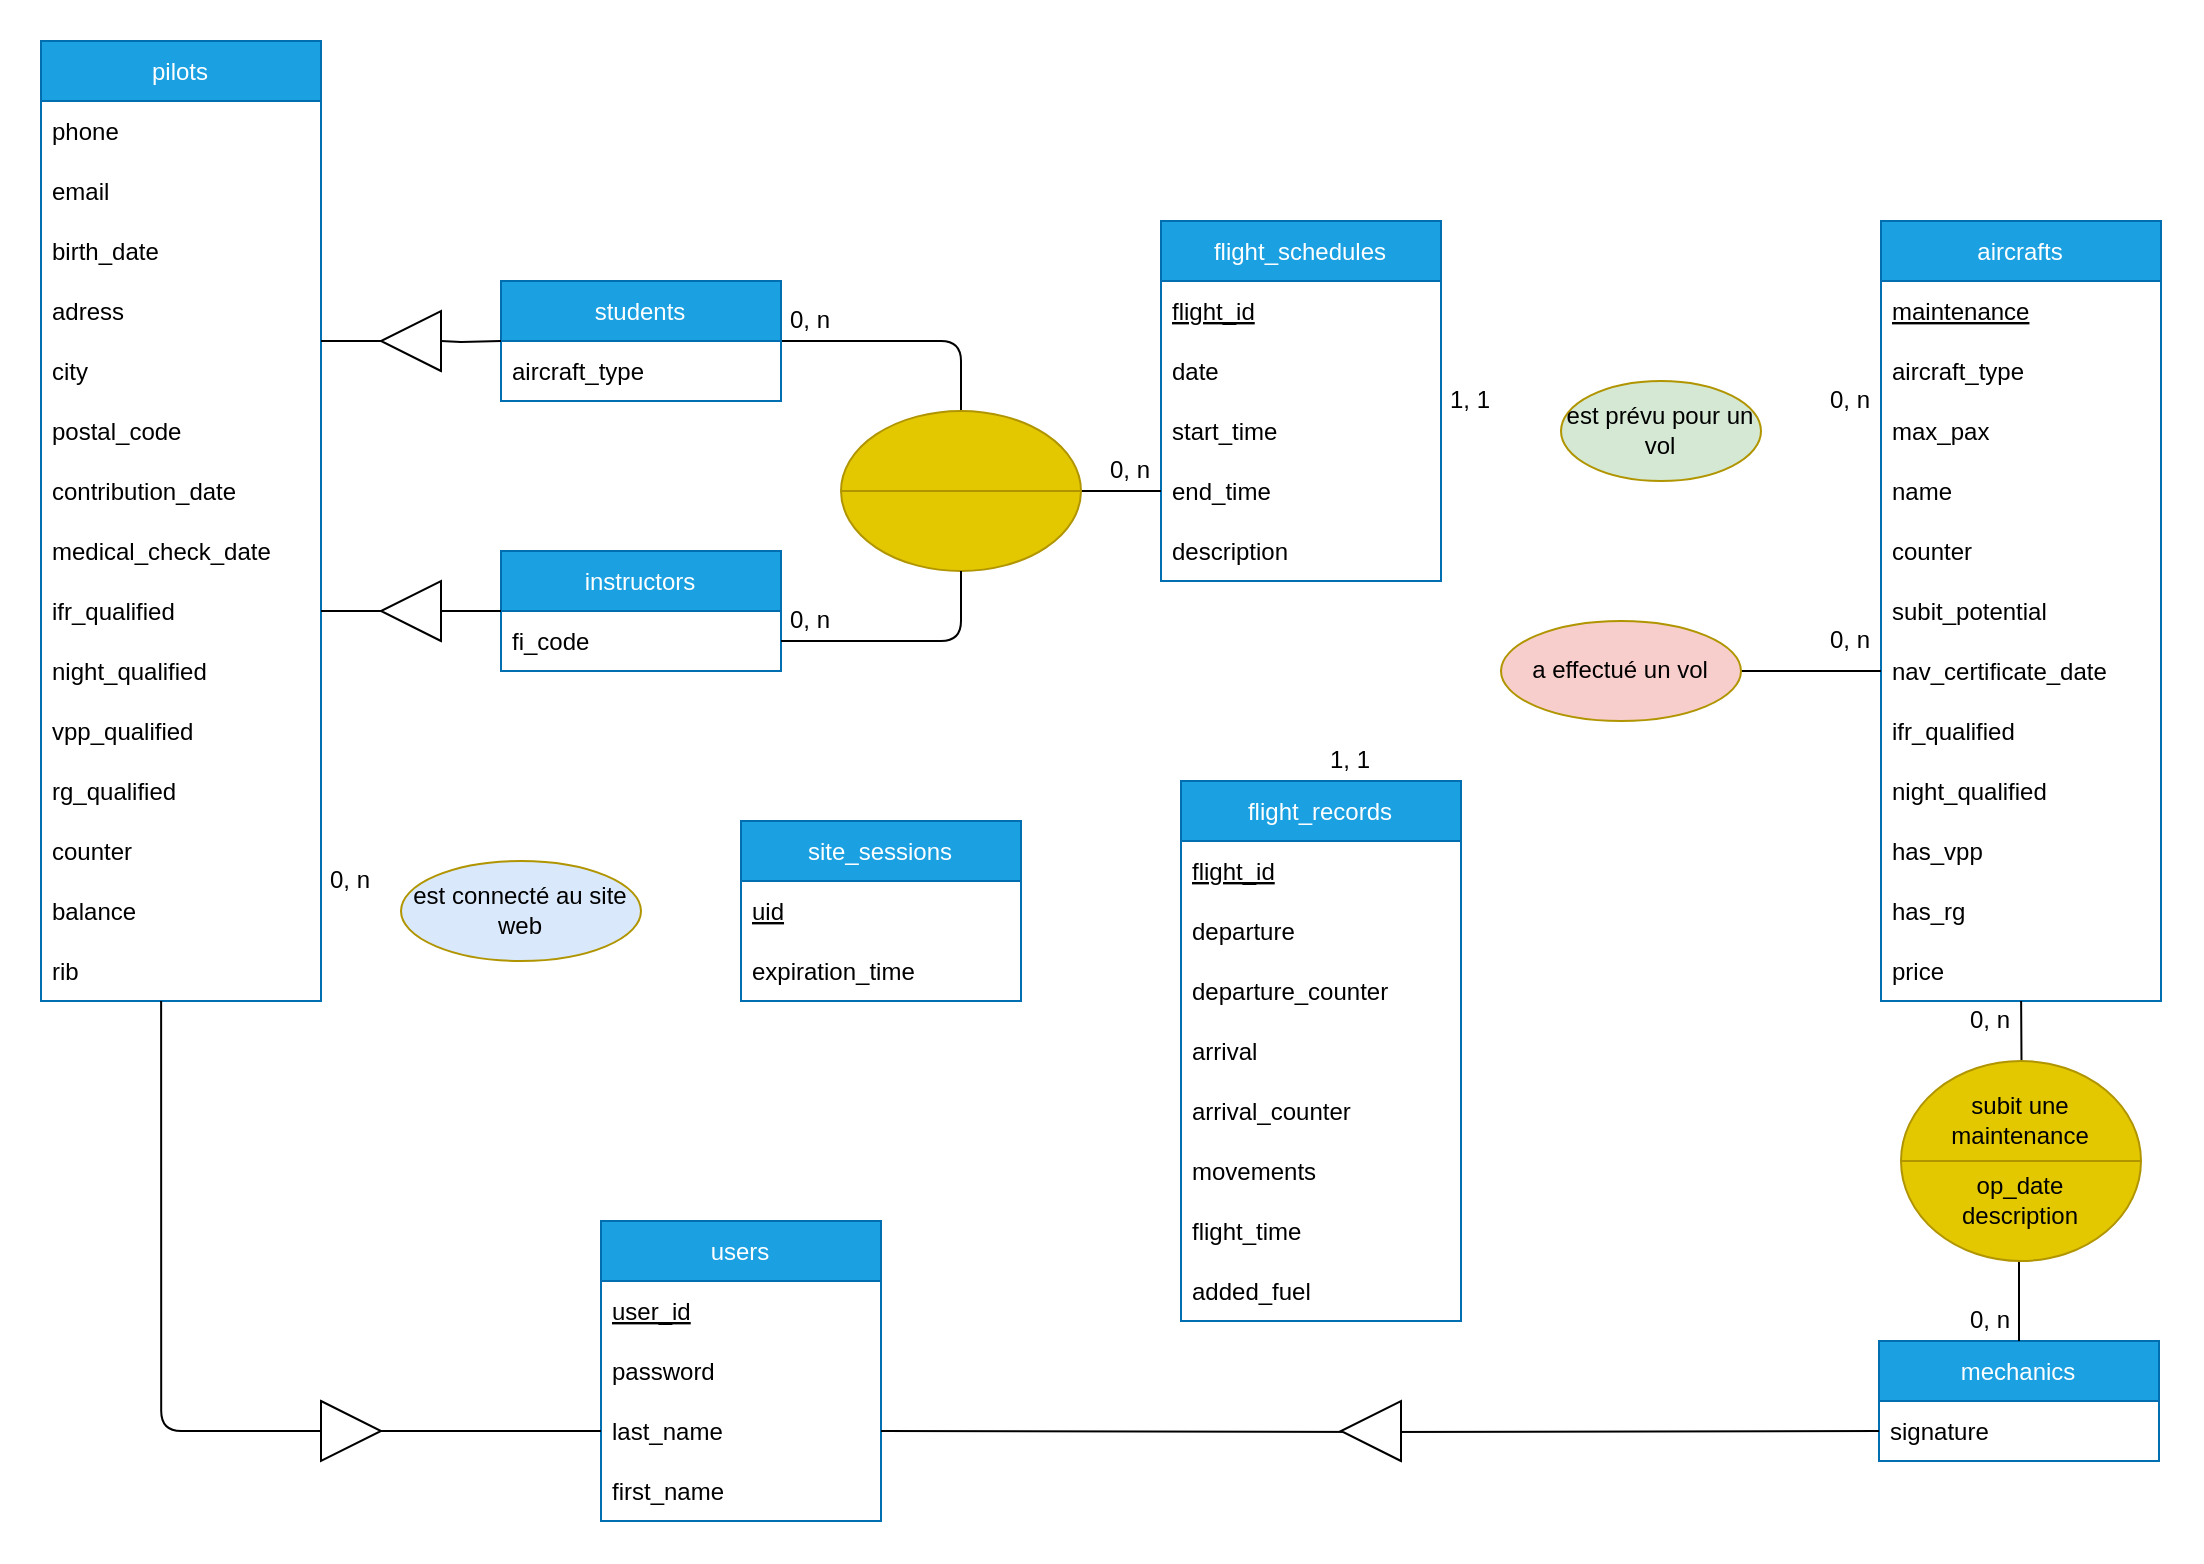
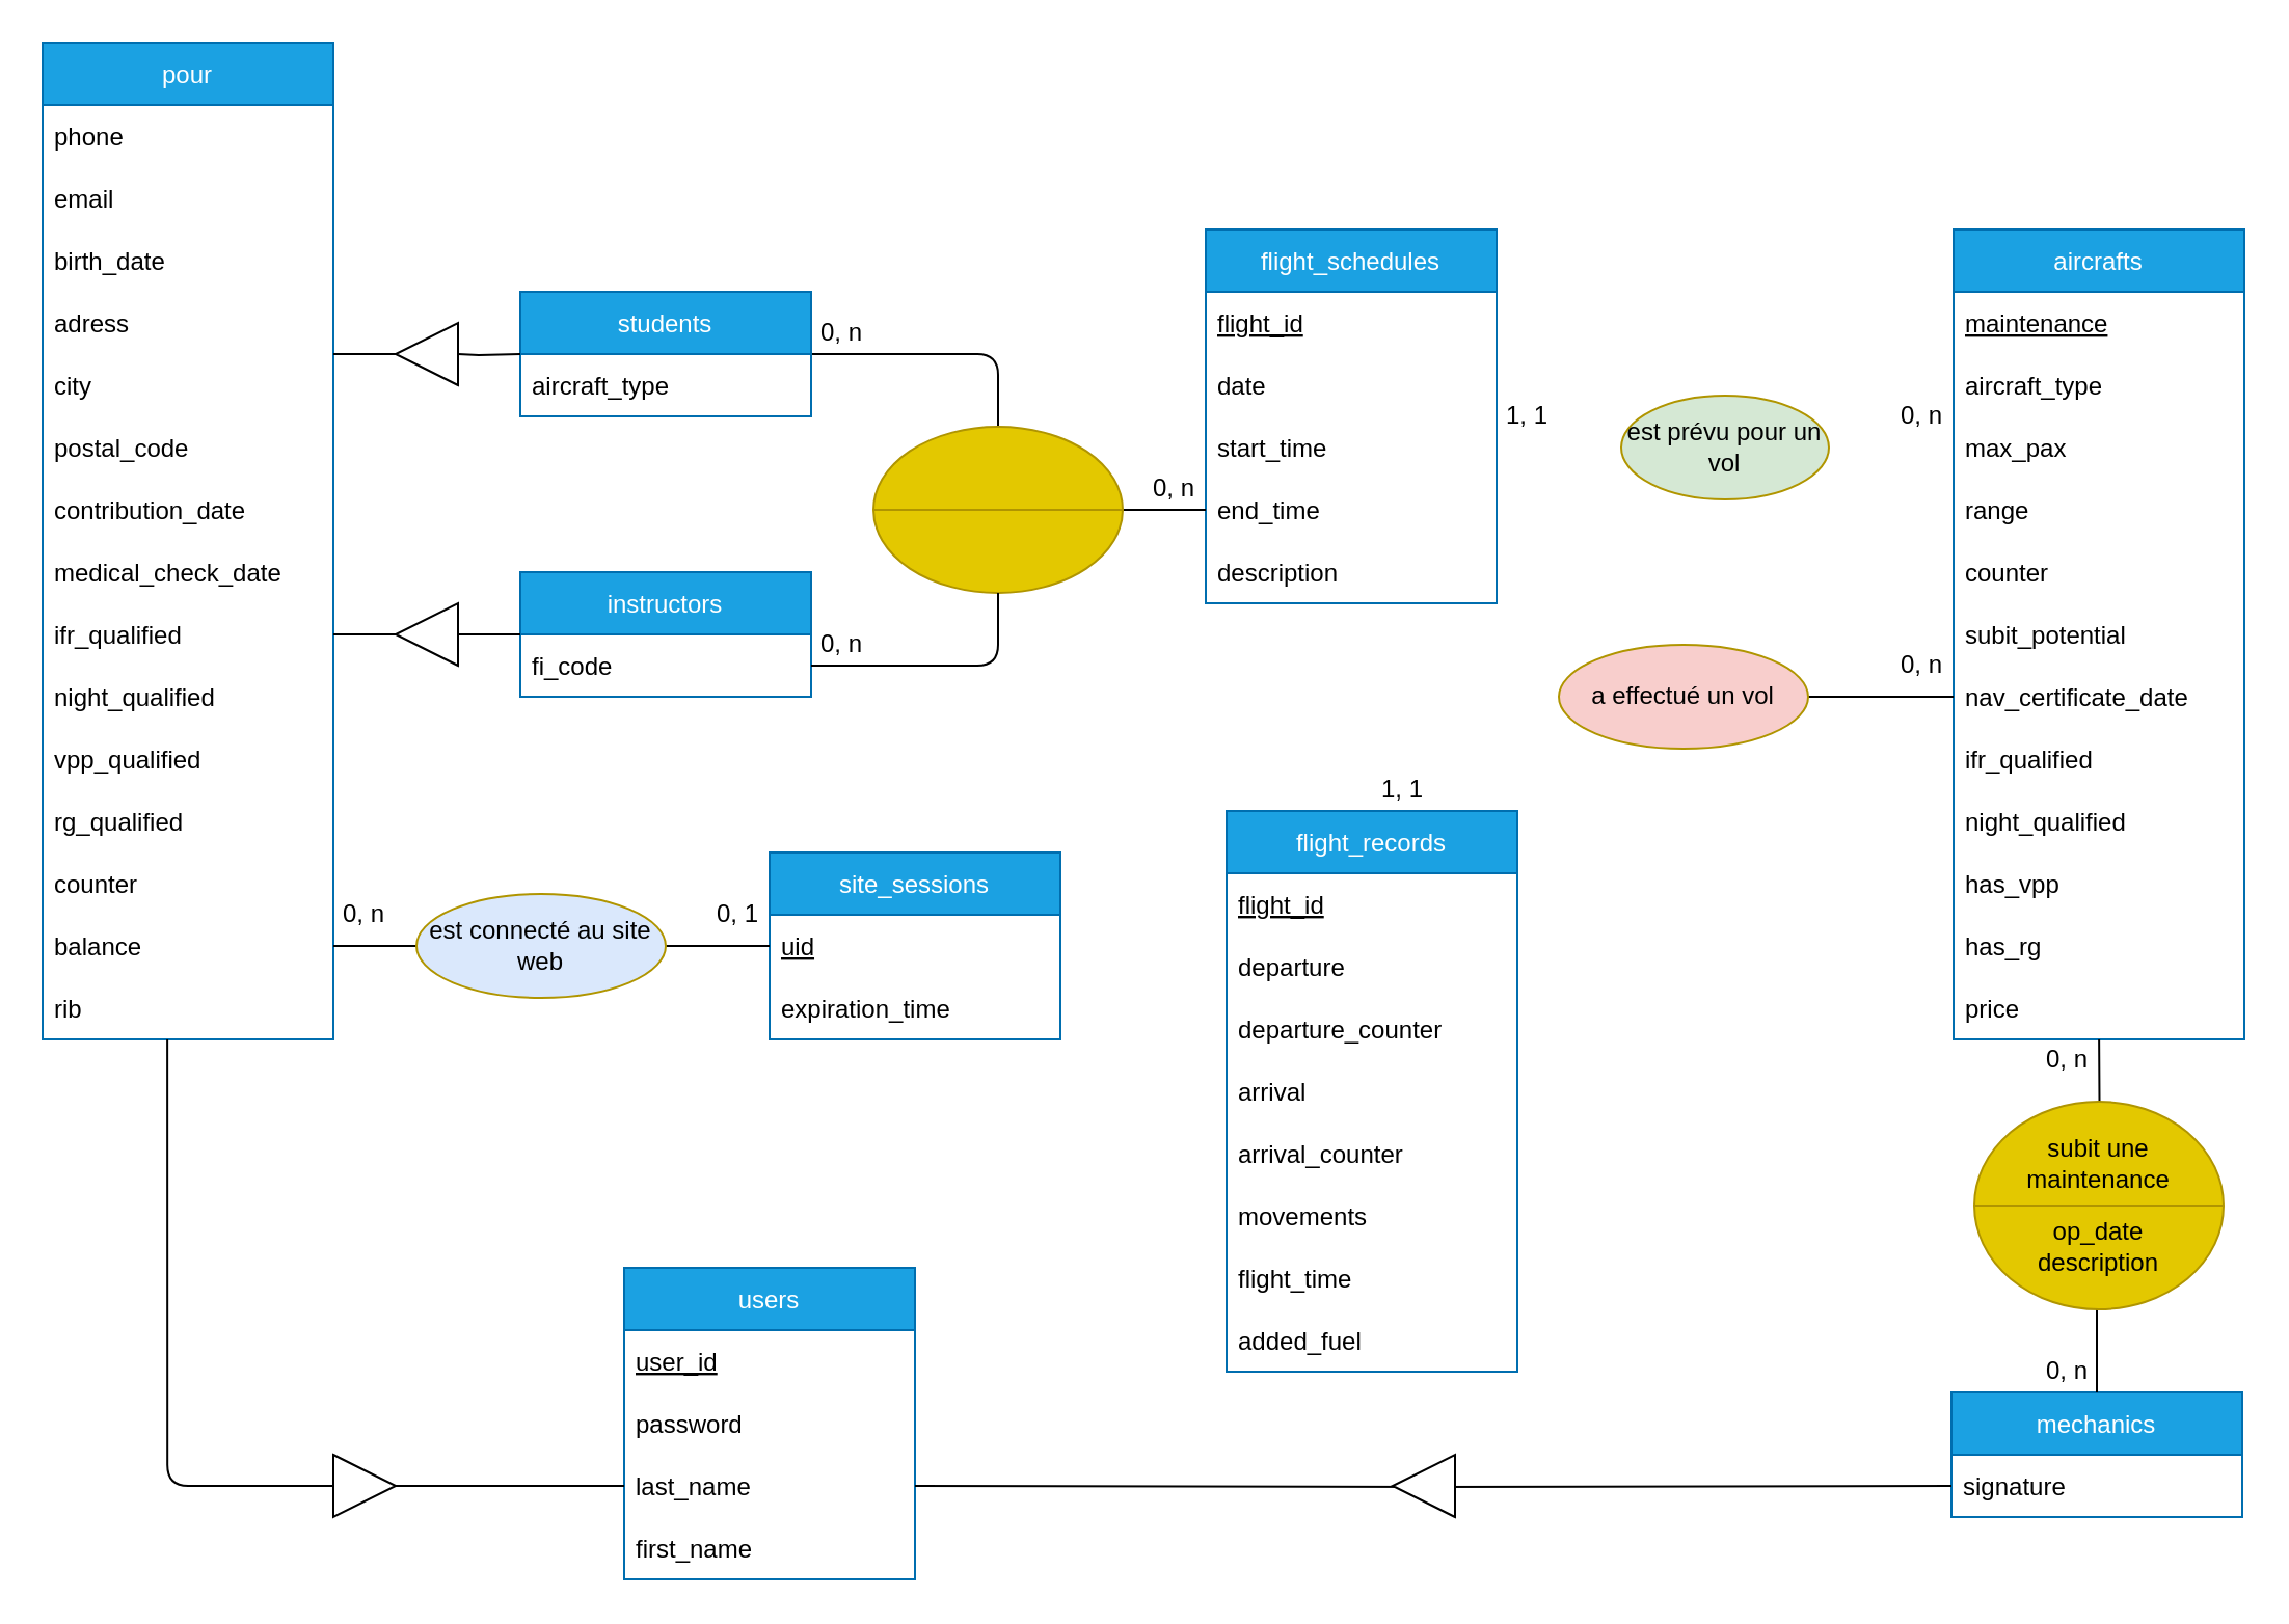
- <mxCell id="2" value="pilots" style="swimlane;fontStyle=0;childLayout=stackLayout;horizontal=1;startSize=30;horizontalStack=0;resizeParent=1;resizeParentMax=0;resizeLast=0;collapsible=1;marginBottom=0;fillColor=#1ba1e2;strokeColor=#006EAF;fontColor=#ffffff;" parent="1" vertex="1"><mxGeometry width="140" height="480" as="geometry" x="20" y="20" /></mxCell>
+ <mxCell id="2" value="pour" style="swimlane;fontStyle=0;childLayout=stackLayout;horizontal=1;startSize=30;horizontalStack=0;resizeParent=1;resizeParentMax=0;resizeLast=0;collapsible=1;marginBottom=0;fillColor=#1ba1e2;strokeColor=#006EAF;fontColor=#ffffff;" parent="1" vertex="1"><mxGeometry width="140" height="480" as="geometry" x="20" y="20" /></mxCell>
- <mxCell id="30" value="name" style="text;strokeColor=none;fillColor=none;align=left;verticalAlign=middle;spacingLeft=4;spacingRight=4;overflow=hidden;points=[[0,0.5],[1,0.5]];portConstraint=eastwest;rotatable=0;" parent="26" vertex="1"><mxGeometry y="120" width="140" height="30" as="geometry" /></mxCell>
+ <mxCell id="30" value="range" style="text;strokeColor=none;fillColor=none;align=left;verticalAlign=middle;spacingLeft=4;spacingRight=4;overflow=hidden;points=[[0,0.5],[1,0.5]];portConstraint=eastwest;rotatable=0;" parent="26" vertex="1"><mxGeometry y="120" width="140" height="30" as="geometry" /></mxCell>
+ <mxCell id="86" value="0, 1" style="text;html=1;strokeColor=none;fillColor=none;align=center;verticalAlign=middle;whiteSpace=wrap;rounded=0;" parent="1" vertex="1"><mxGeometry x="340" y="430" width="30" height="20" as="geometry" /></mxCell>
+ <mxCell id="83" style="edgeStyle=orthogonalEdgeStyle;rounded=1;orthogonalLoop=1;jettySize=auto;html=1;exitX=0;exitY=0.5;exitDx=0;exitDy=0;entryX=1;entryY=0.5;entryDx=0;entryDy=0;strokeColor=default;endArrow=none;endFill=0;" parent="1" source="85" target="16" edge="1"><mxGeometry relative="1" as="geometry" /></mxCell>
+ <mxCell id="84" style="edgeStyle=orthogonalEdgeStyle;rounded=1;orthogonalLoop=1;jettySize=auto;html=1;exitX=1;exitY=0.5;exitDx=0;exitDy=0;entryX=0;entryY=0.5;entryDx=0;entryDy=0;strokeColor=default;endArrow=none;endFill=0;" parent="1" source="85" target="81" edge="1"><mxGeometry relative="1" as="geometry" /></mxCell>
